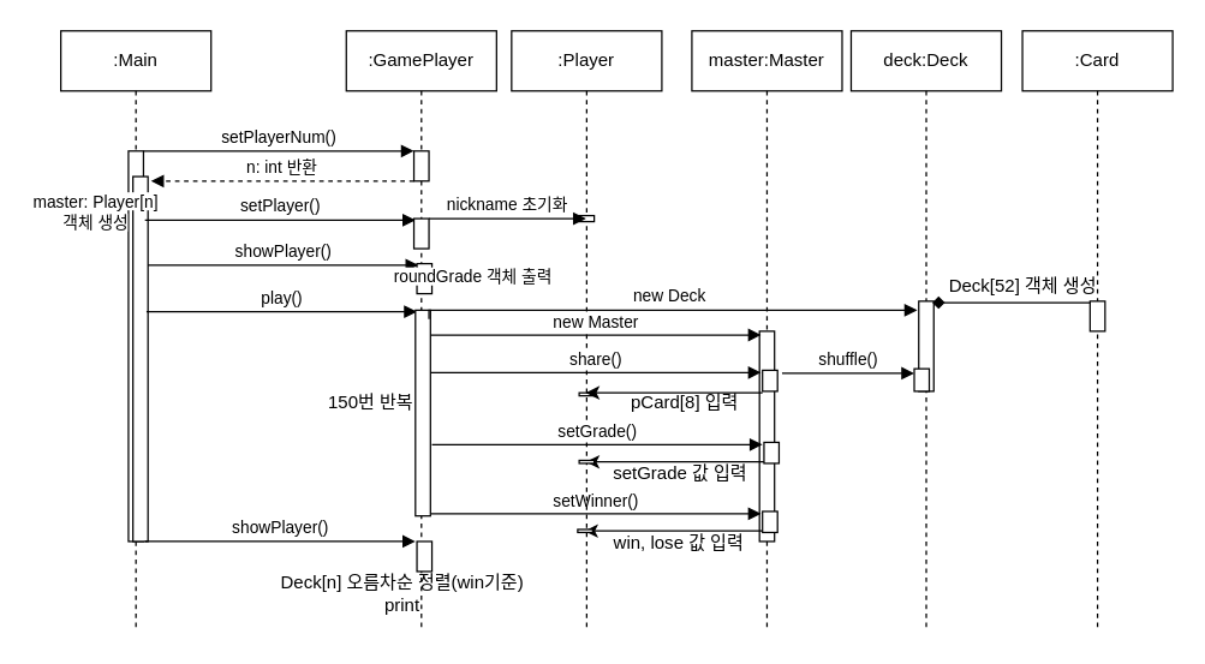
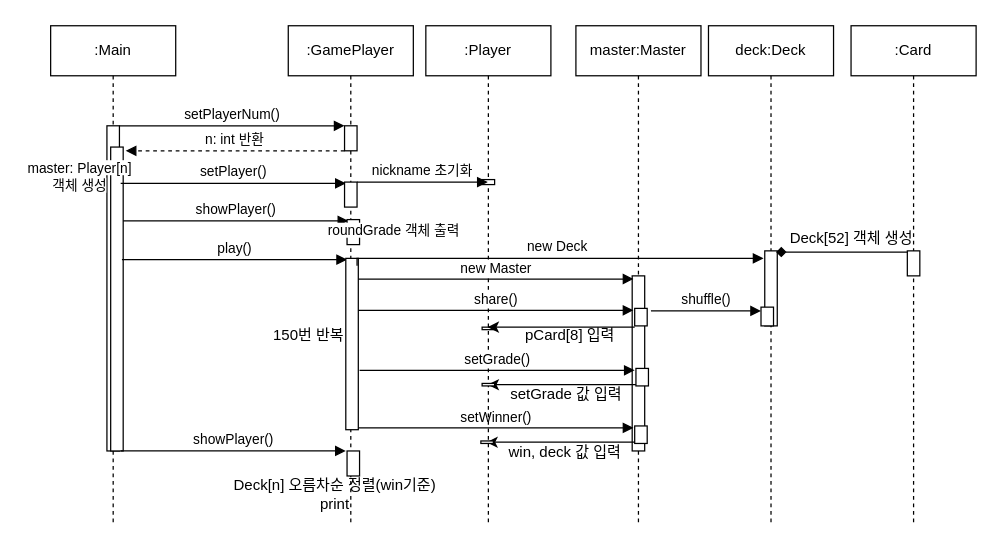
- <mxCell id="19" value="win, lose 값 입력" style="text;html=1;align=center;verticalAlign=middle;resizable=0;points=[];autosize=1;strokeColor=none;fillColor=none;" vertex="1" parent="12"><mxGeometry x="-64" y="326" width="110" height="30" as="geometry" /></mxCell>
+ <mxCell id="19" value="win, deck 값 입력" style="text;html=1;align=center;verticalAlign=middle;resizable=0;points=[];autosize=1;strokeColor=none;fillColor=none;" vertex="1" parent="12"><mxGeometry x="-64" y="326" width="110" height="30" as="geometry" /></mxCell>
